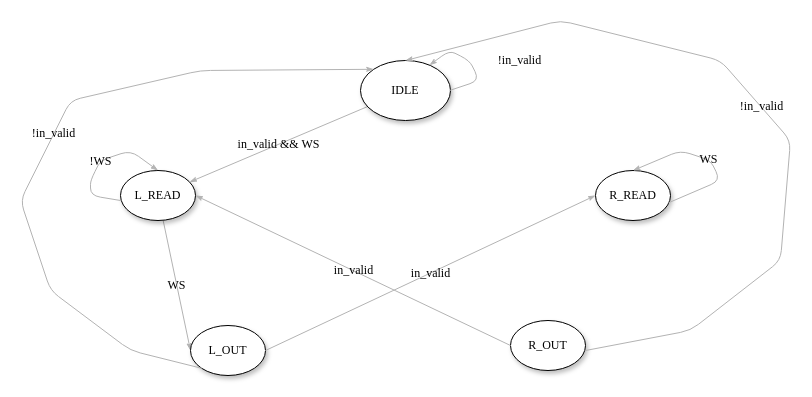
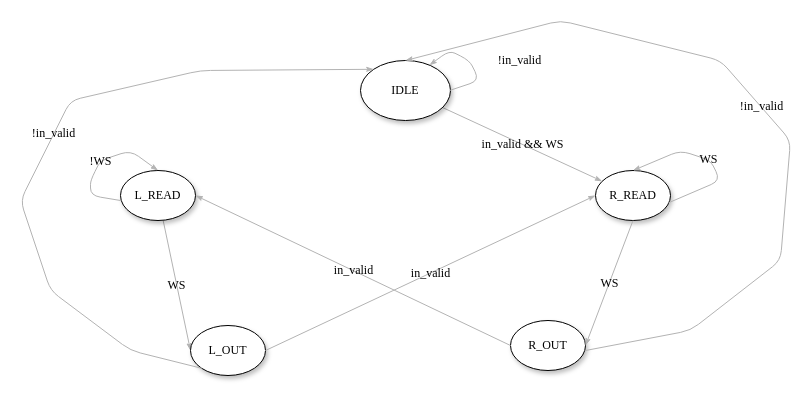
- <mxCell id="2" value="in_valid &amp;amp;&amp;amp; WS" style="edgeStyle=none;rounded=1;html=1;labelBackgroundColor=none;startArrow=none;startFill=0;startSize=5;endArrow=classicThin;endFill=1;endSize=5;jettySize=auto;orthogonalLoop=1;strokeColor=#B3B3B3;strokeWidth=1;fontFamily=Verdana;fontSize=12;" parent="1" source="3" target="6" edge="1"><mxGeometry relative="1" as="geometry" /></mxCell>
+ <mxCell id="2" value="in_valid &amp;amp;&amp;amp; WS" style="edgeStyle=none;rounded=1;html=1;labelBackgroundColor=none;startArrow=none;startFill=0;startSize=5;endArrow=classicThin;endFill=1;endSize=5;jettySize=auto;orthogonalLoop=1;strokeColor=#B3B3B3;strokeWidth=1;fontFamily=Verdana;fontSize=12" parent="1" source="3" target="4" edge="1"><mxGeometry relative="1" as="geometry" /></mxCell>
+ <mxCell id="11" value="WS" style="edgeStyle=none;rounded=1;html=1;labelBackgroundColor=none;startArrow=none;startFill=0;startSize=5;endArrow=classicThin;endFill=1;endSize=5;jettySize=auto;orthogonalLoop=1;strokeColor=#B3B3B3;strokeWidth=1;fontFamily=Verdana;fontSize=12;exitX=0.5;exitY=1;exitDx=0;exitDy=0;entryX=1;entryY=0.5;entryDx=0;entryDy=0;" edge="1" parent="1" source="4" target="9"><mxGeometry relative="1" as="geometry"><mxPoint x="663.48" y="442.32" as="sourcePoint" /><mxPoint x="590" y="340" as="targetPoint" /></mxGeometry></mxCell>
